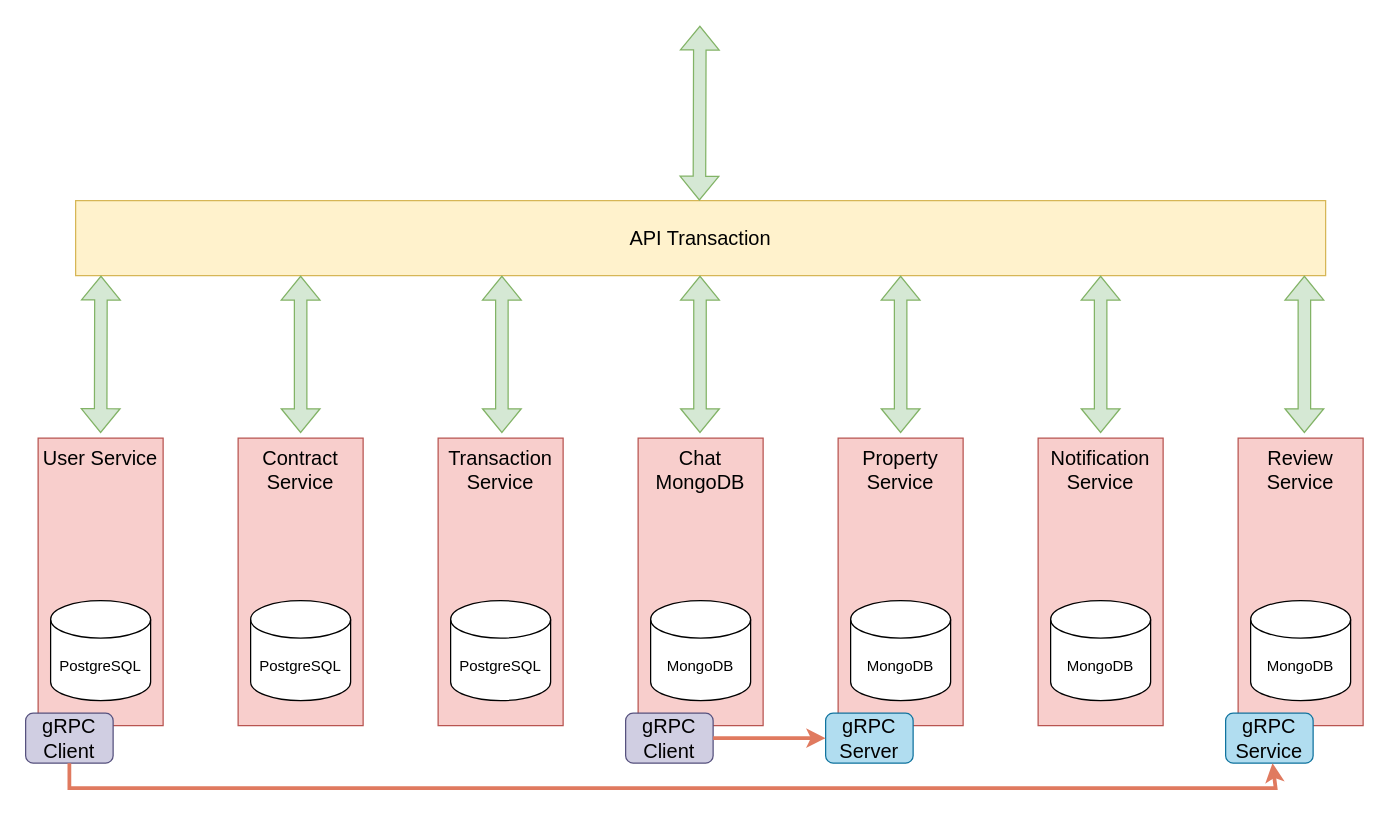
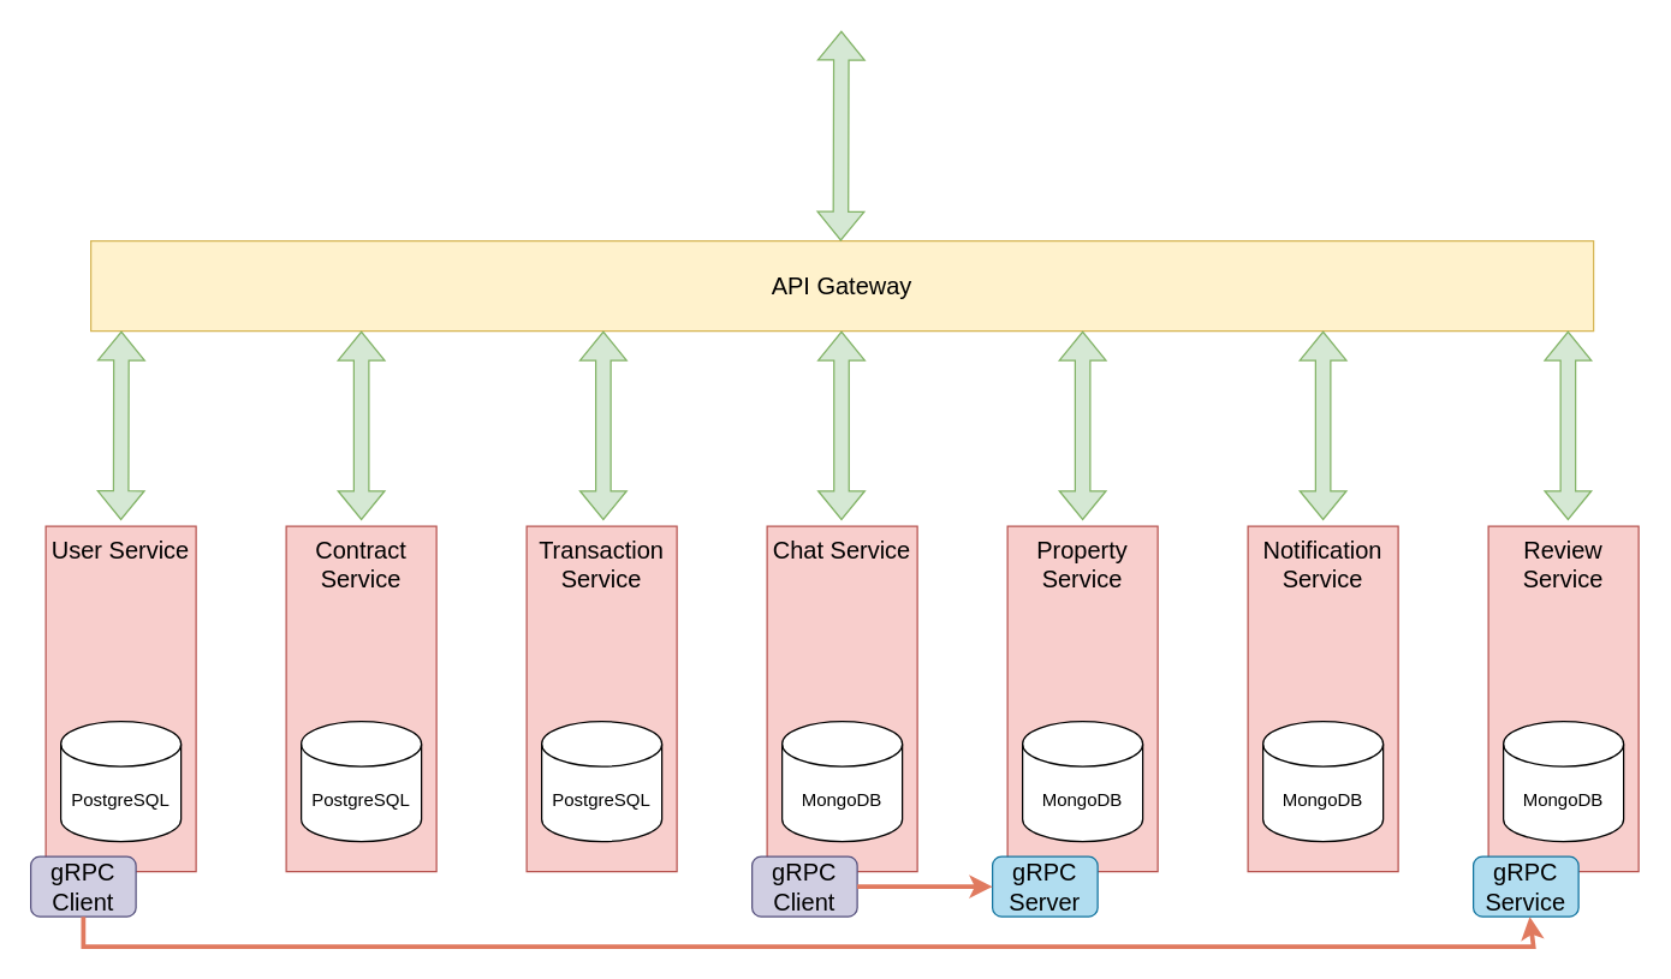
- <mxCell id="2" value="API Transaction" style="rounded=0;whiteSpace=wrap;html=1;fontSize=16;labelBackgroundColor=none;fillColor=#fff2cc;strokeColor=#d6b656;" vertex="1" parent="1"><mxGeometry x="60" y="160" width="1000" height="60" as="geometry" /></mxCell>
+ <mxCell id="2" value="API Gateway" style="rounded=0;whiteSpace=wrap;html=1;fontSize=16;labelBackgroundColor=none;fillColor=#fff2cc;strokeColor=#d6b656;" vertex="1" parent="1"><mxGeometry x="60" y="160" width="1000" height="60" as="geometry" /></mxCell>
- <mxCell id="15" value="Chat MongoDB" style="rounded=0;whiteSpace=wrap;html=1;strokeColor=#b85450;fillColor=#f8cecc;fontSize=16;horizontal=1;verticalAlign=top;" vertex="1" parent="1"><mxGeometry x="510" y="350" width="100" height="230" as="geometry" /></mxCell>
+ <mxCell id="15" value="Chat Service" style="rounded=0;whiteSpace=wrap;html=1;strokeColor=#b85450;fillColor=#f8cecc;fontSize=16;horizontal=1;verticalAlign=top;" vertex="1" parent="1"><mxGeometry x="510" y="350" width="100" height="230" as="geometry" /></mxCell>
